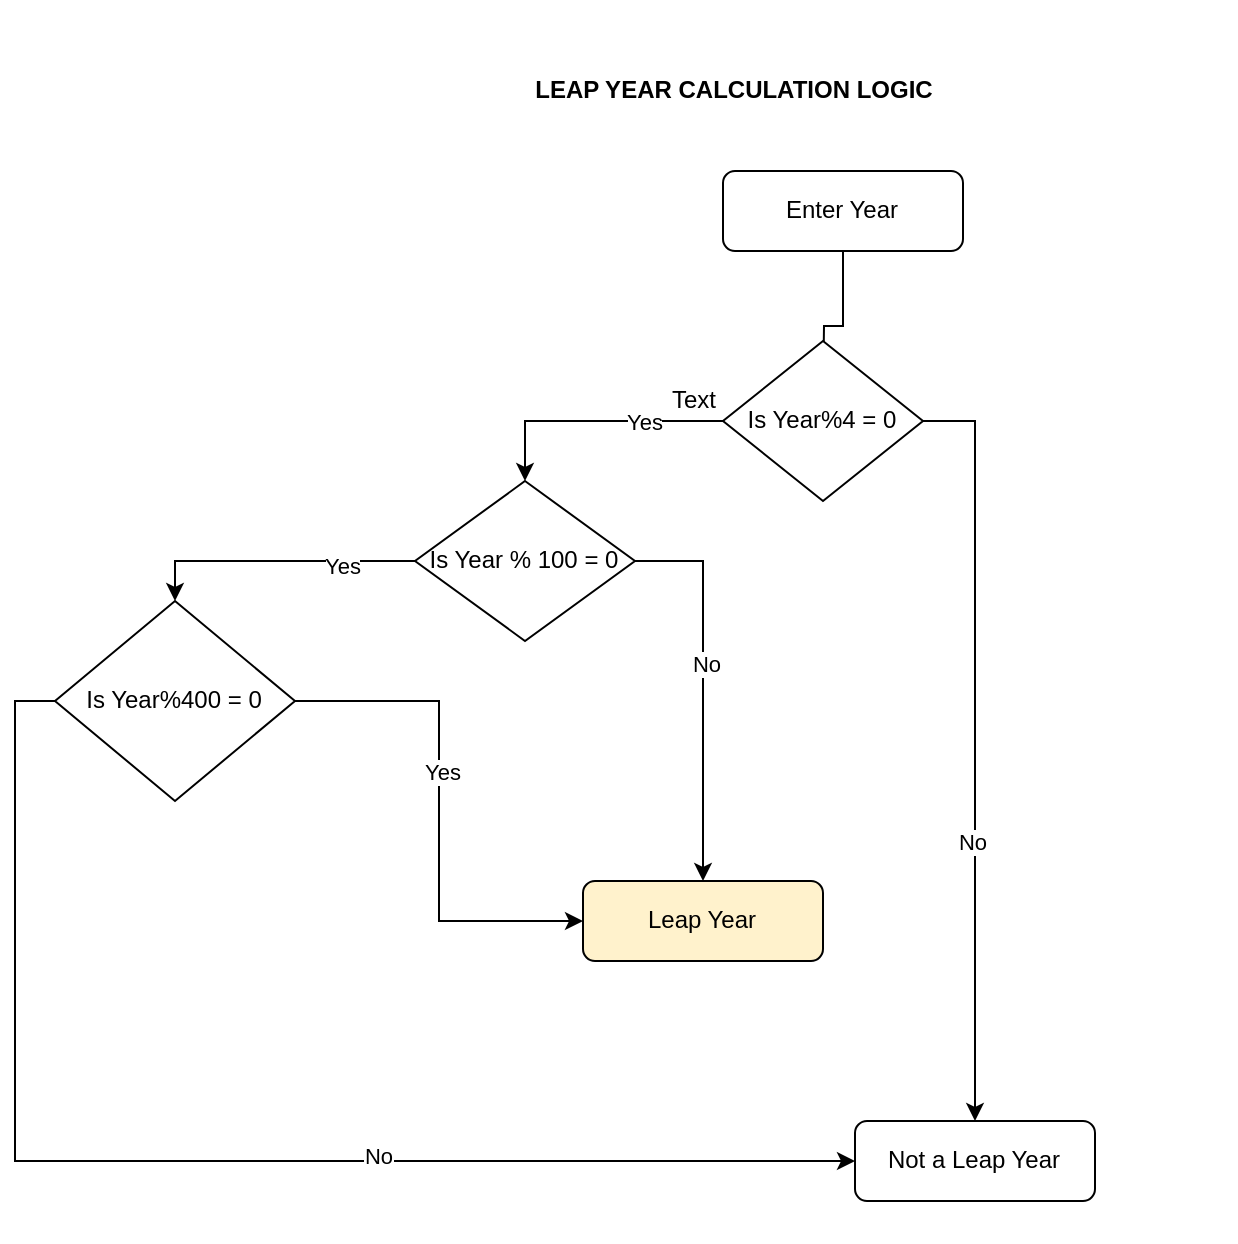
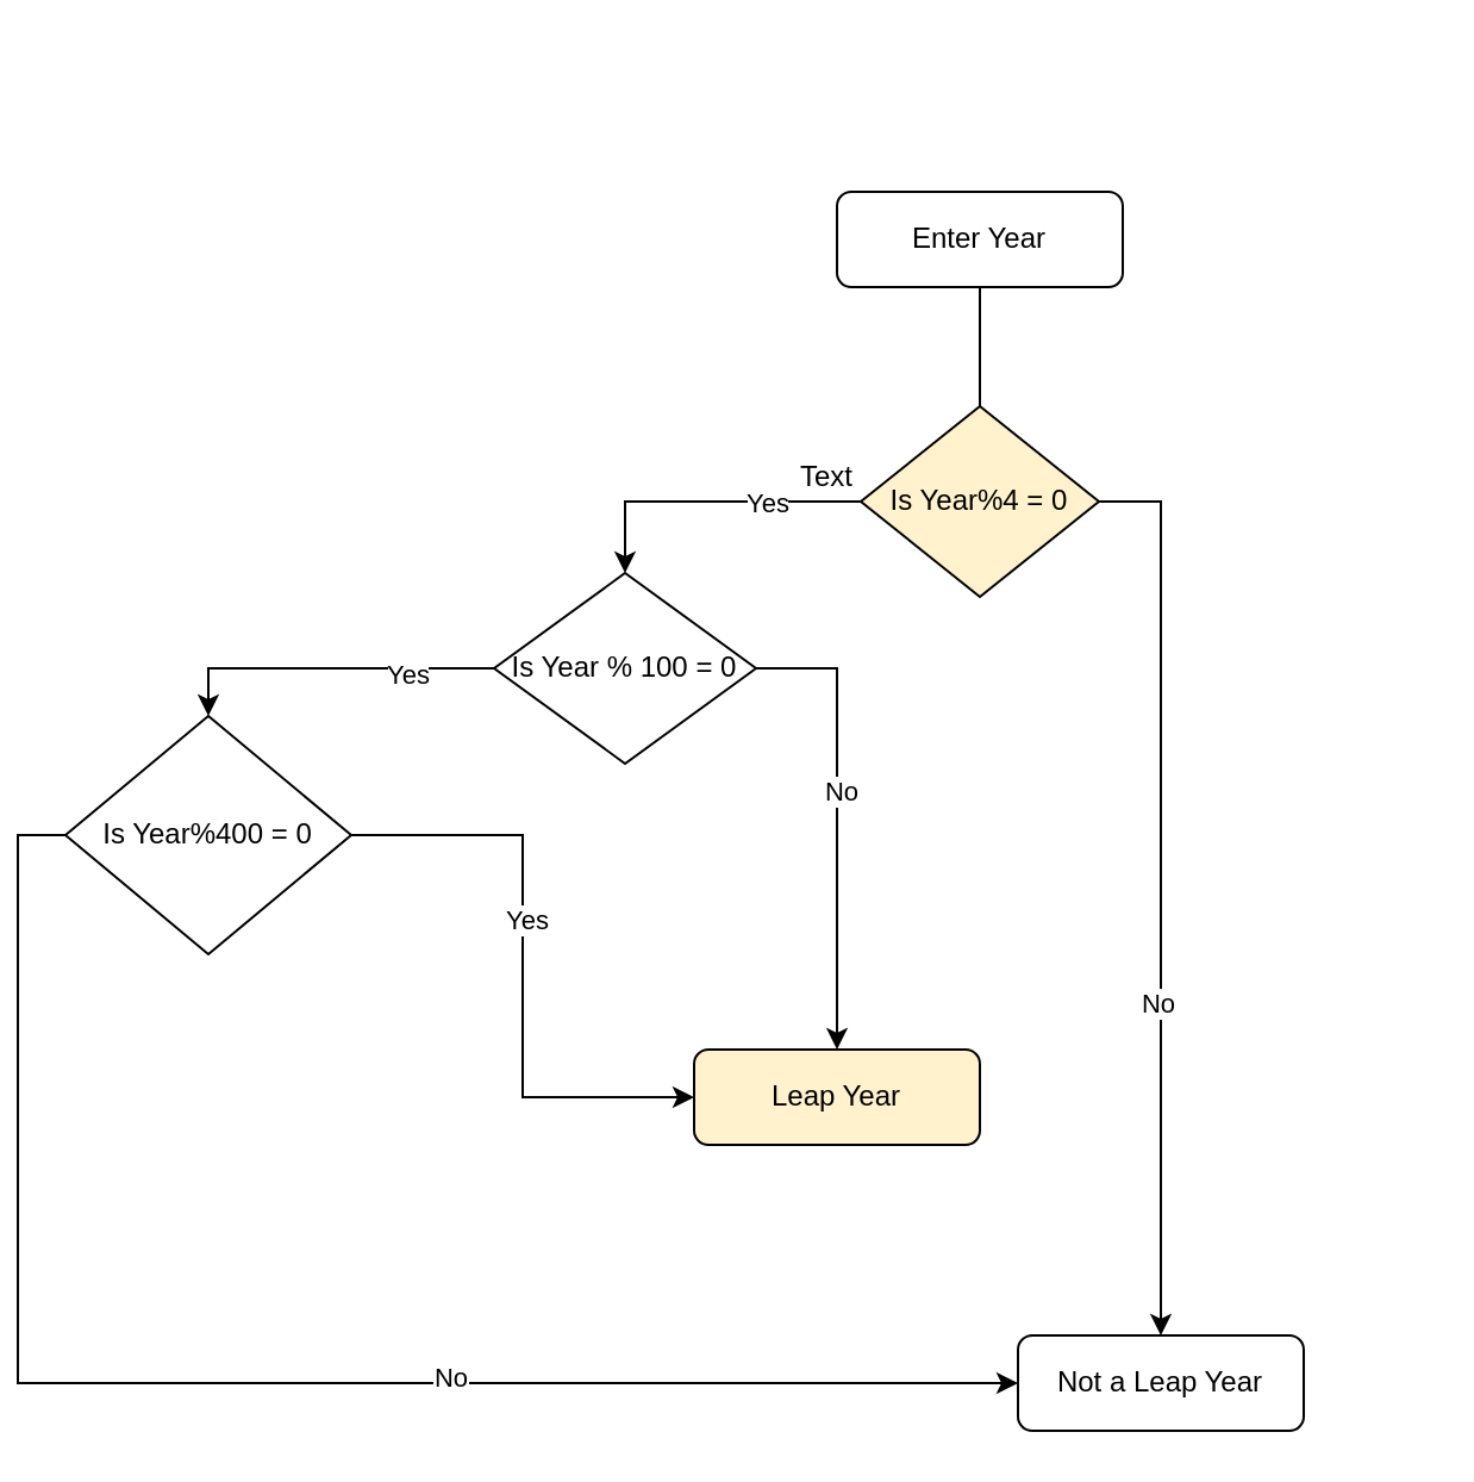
- <mxCell id="22" value="&lt;b&gt;LEAP YEAR CALCULATION LOGIC&lt;/b&gt;" style="text;html=1;strokeColor=none;fillColor=none;align=center;verticalAlign=middle;whiteSpace=wrap;rounded=0;" vertex="1" parent="1"><mxGeometry x="130" y="20" width="460" height="50" as="geometry" /></mxCell>
- <mxCell id="3" value="Enter Year" style="rounded=1;whiteSpace=wrap;html=1;fontSize=12;glass=0;strokeWidth=1;shadow=0;" parent="1" vertex="1"><mxGeometry x="354" y="85" width="120" height="40" as="geometry" /></mxCell>
+ <mxCell id="3" value="Enter Year" style="rounded=1;whiteSpace=wrap;html=1;fontSize=12;glass=0;strokeWidth=1;shadow=0;" parent="1" vertex="1"><mxGeometry x="344" y="80" width="120" height="40" as="geometry" /></mxCell>
- <mxCell id="10" value="Is Year%4 = 0" style="rhombus;whiteSpace=wrap;html=1;" vertex="1" parent="1"><mxGeometry x="354" y="170" width="100" height="80" as="geometry" /></mxCell>
+ <mxCell id="10" value="Is Year%4 = 0" style="rhombus;whiteSpace=wrap;html=1;fillColor=#fff2cc;" vertex="1" parent="1"><mxGeometry x="354" y="170" width="100" height="80" as="geometry" /></mxCell>
